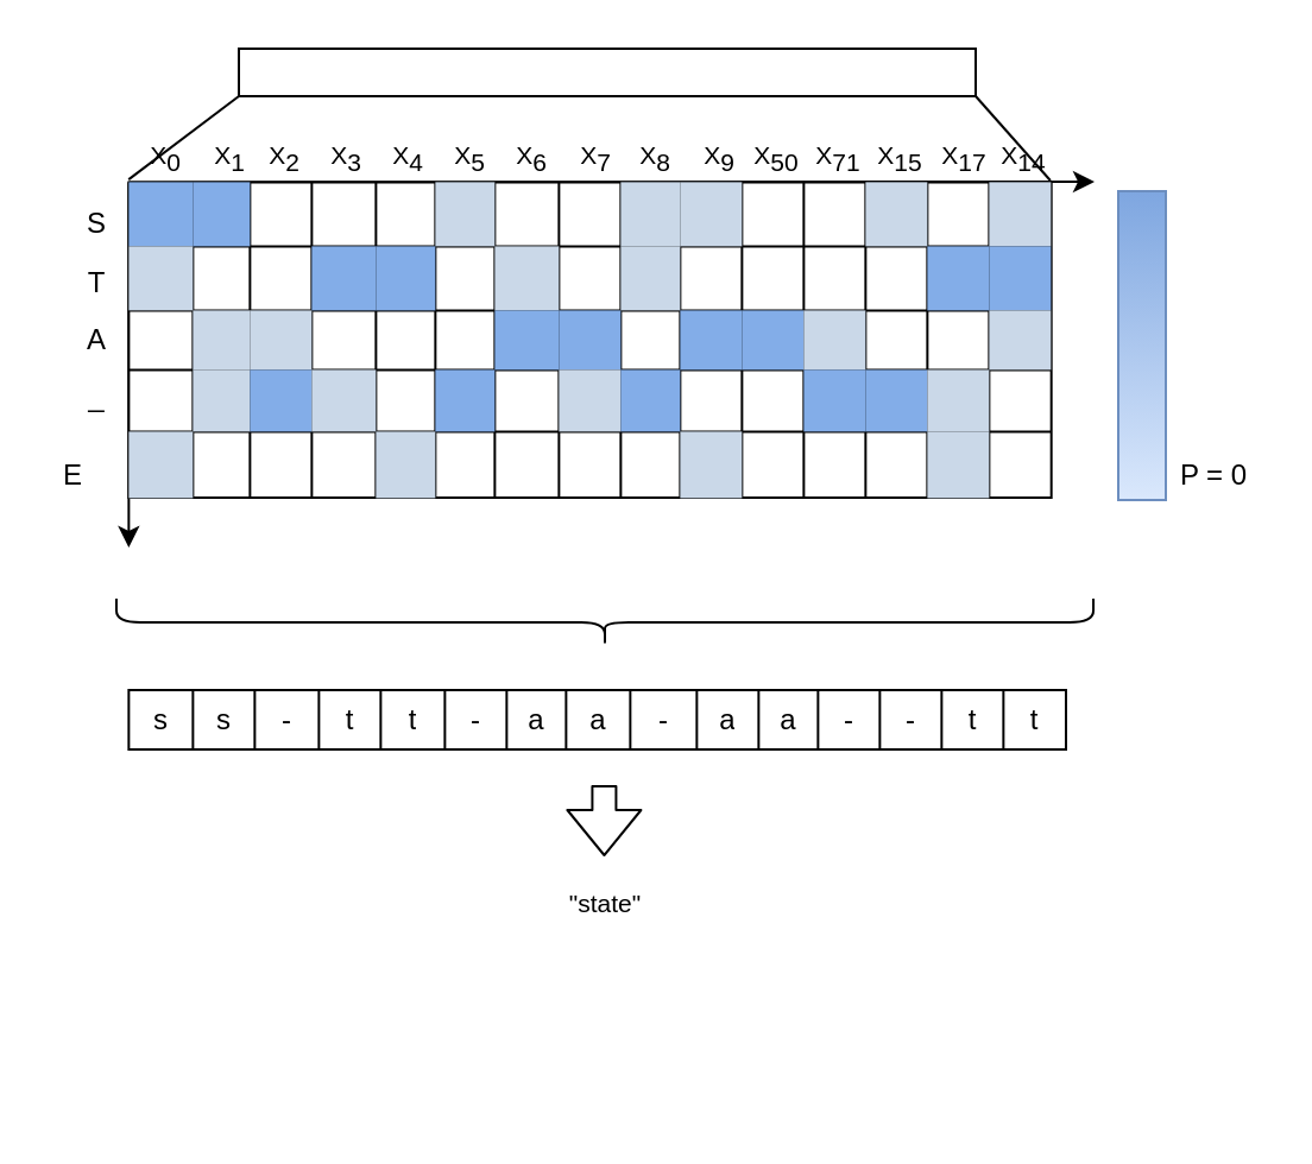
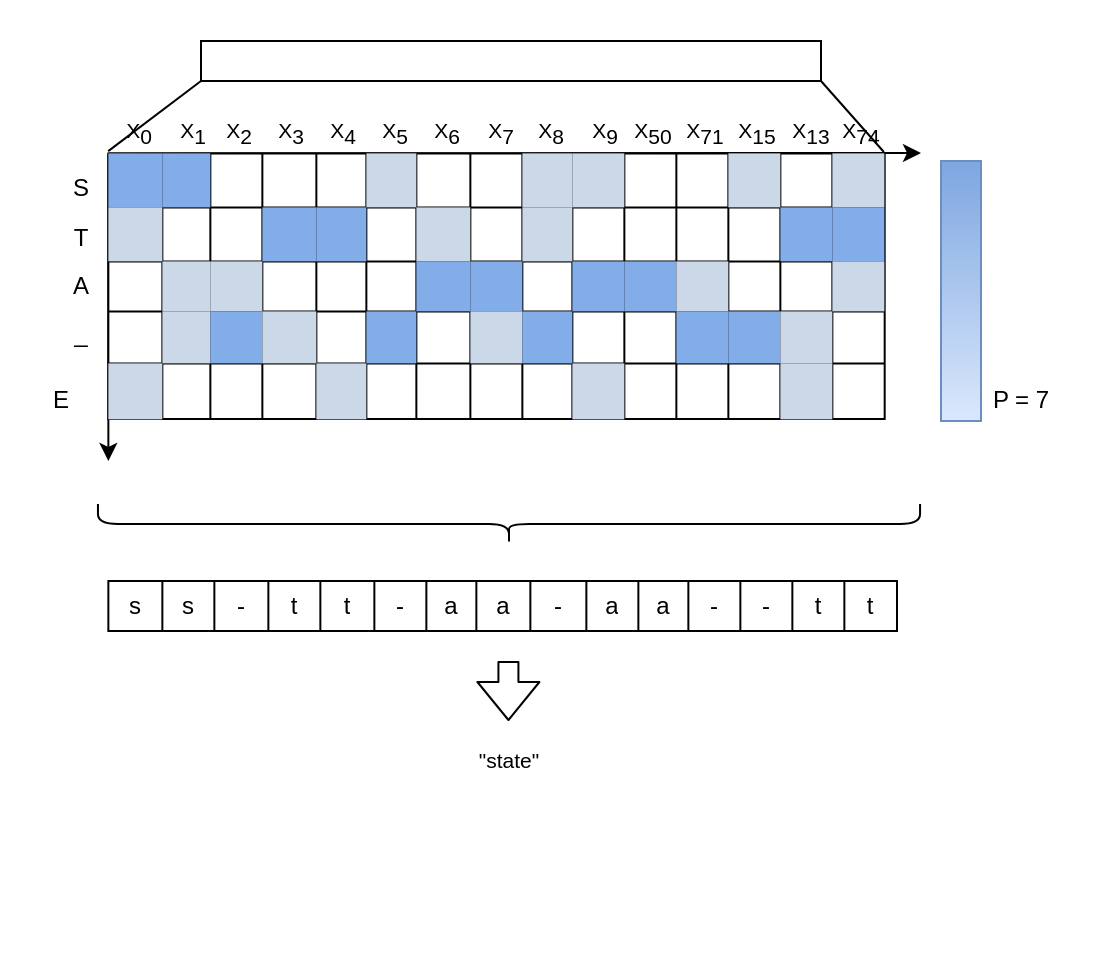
- <mxCell id="25" value="X&lt;span style=&quot;font-size: 10.5px;&quot;&gt;&lt;sub style=&quot;font-size: 10.5px;&quot;&gt;17&lt;/sub&gt;&lt;/span&gt;" style="text;html=1;align=center;verticalAlign=middle;resizable=0;points=[];autosize=1;container=0;fontSize=10.5;" vertex="1" parent="1"><mxGeometry x="384.999" y="56" width="40" height="20" as="geometry" /></mxCell>
+ <mxCell id="25" value="X&lt;span style=&quot;font-size: 10.5px;&quot;&gt;&lt;sub style=&quot;font-size: 10.5px;&quot;&gt;13&lt;/sub&gt;&lt;/span&gt;" style="text;html=1;align=center;verticalAlign=middle;resizable=0;points=[];autosize=1;container=0;fontSize=10.5;" vertex="1" parent="1"><mxGeometry x="384.999" y="56" width="40" height="20" as="geometry" /></mxCell>
- <mxCell id="26" value="X&lt;span style=&quot;font-size: 10.5px;&quot;&gt;&lt;sub style=&quot;font-size: 10.5px;&quot;&gt;14&lt;/sub&gt;&lt;/span&gt;" style="text;html=1;align=center;verticalAlign=middle;resizable=0;points=[];autosize=1;container=0;fontSize=10.5;" vertex="1" parent="1"><mxGeometry x="409.839" y="56" width="40" height="20" as="geometry" /></mxCell>
+ <mxCell id="26" value="X&lt;span style=&quot;font-size: 10.5px;&quot;&gt;&lt;sub style=&quot;font-size: 10.5px;&quot;&gt;74&lt;/sub&gt;&lt;/span&gt;" style="text;html=1;align=center;verticalAlign=middle;resizable=0;points=[];autosize=1;container=0;fontSize=10.5;" vertex="1" parent="1"><mxGeometry x="409.839" y="56" width="40" height="20" as="geometry" /></mxCell>
- <mxCell id="4" value="P = 0" style="text;html=1;align=center;verticalAlign=middle;resizable=0;points=[];autosize=1;" vertex="1" parent="1"><mxGeometry x="490" y="189.52" width="40" height="20" as="geometry" /></mxCell>
+ <mxCell id="4" value="P = 7" style="text;html=1;align=center;verticalAlign=middle;resizable=0;points=[];autosize=1;" vertex="1" parent="1"><mxGeometry x="490" y="189.52" width="40" height="20" as="geometry" /></mxCell>
